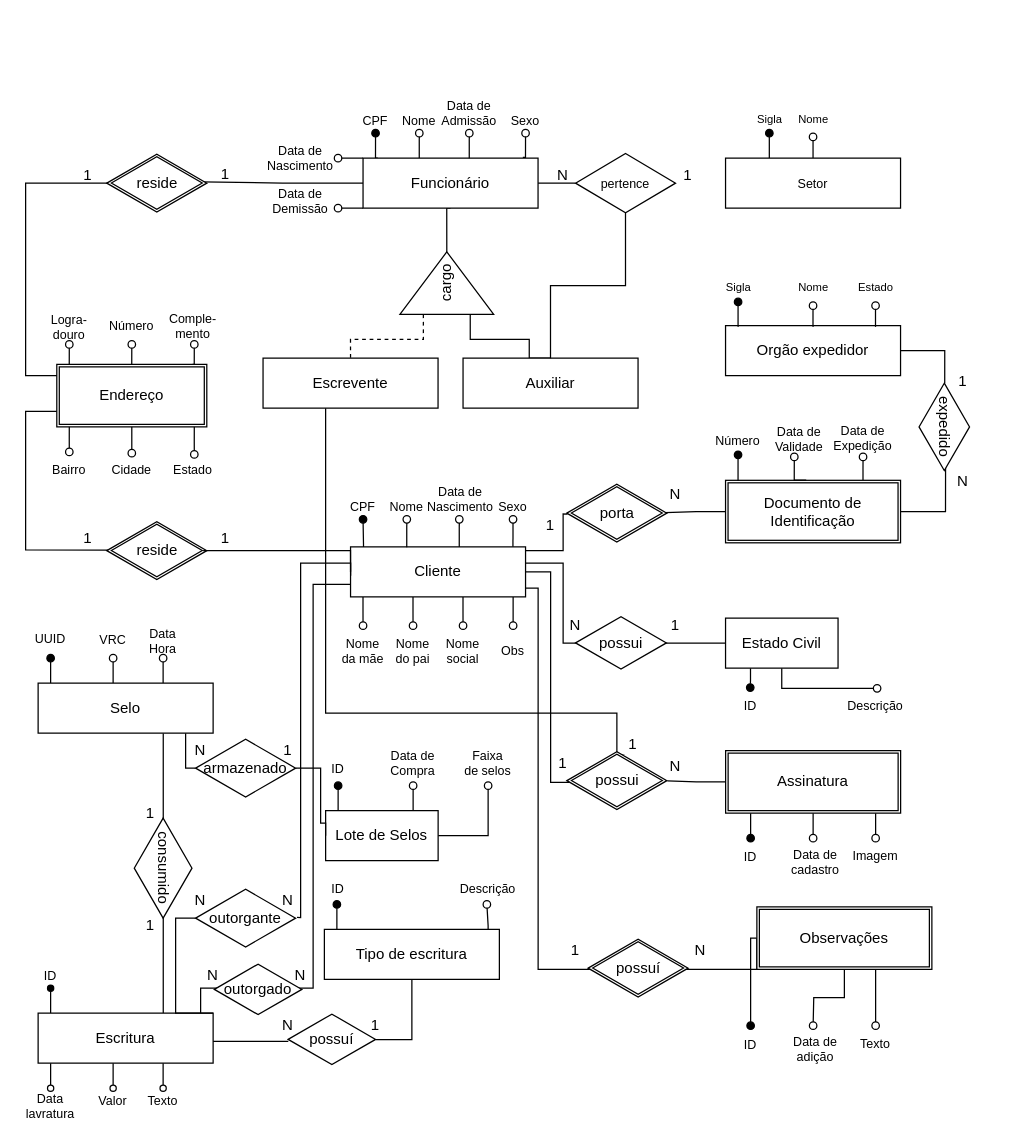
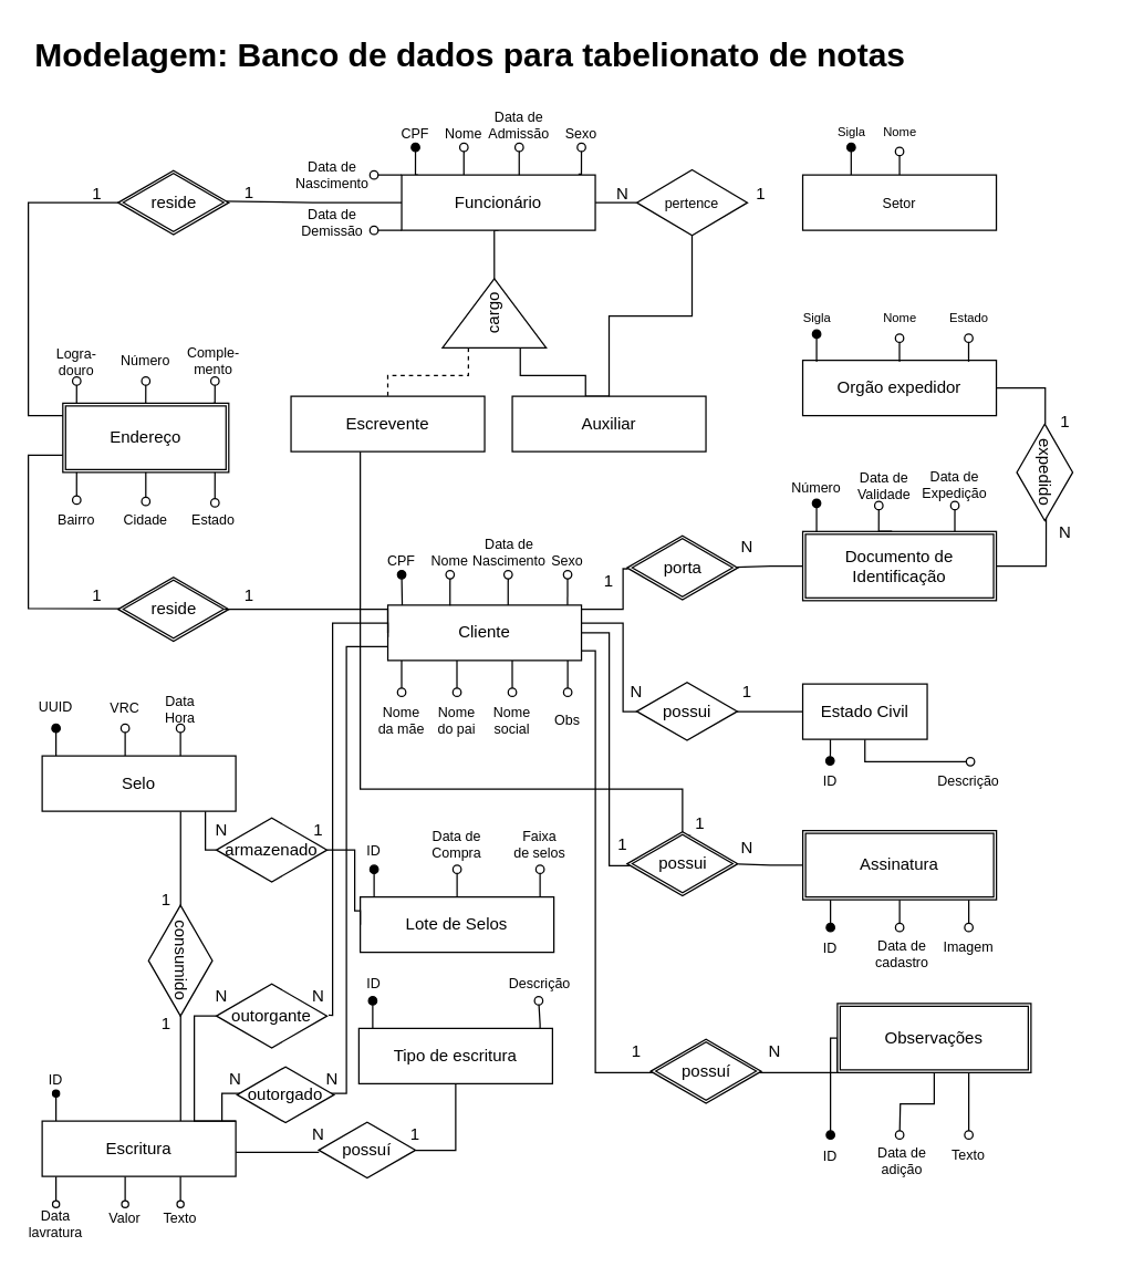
+ <mxCell id="108" value="&lt;h1&gt;Modelagem: Banco de dados para tabelionato de notas&lt;/h1&gt;" style="text;html=1;strokeColor=none;fillColor=none;spacing=5;spacingTop=-20;whiteSpace=wrap;overflow=hidden;rounded=0;" parent="1" vertex="1"><mxGeometry x="20" y="20" width="650" height="40" as="geometry" /></mxCell>
- <mxCell id="127" value="Lote de Selos" style="rounded=0;whiteSpace=wrap;html=1;" vertex="1" parent="1"><mxGeometry x="260" y="648" width="90" height="40" as="geometry" /></mxCell>
+ <mxCell id="127" value="Lote de Selos" style="rounded=0;whiteSpace=wrap;html=1;" vertex="1" parent="1"><mxGeometry x="260" y="648" width="140" height="40" as="geometry" /></mxCell>
